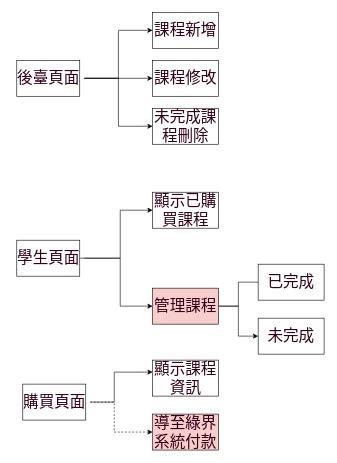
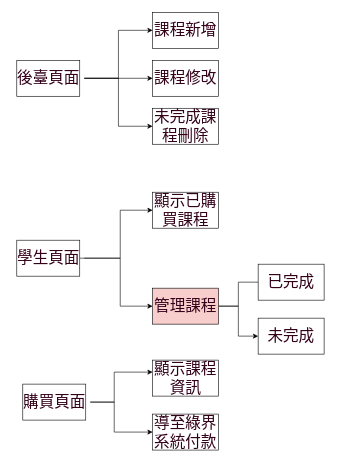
- <mxCell id="16" style="edgeStyle=orthogonalEdgeStyle;rounded=0;orthogonalLoop=1;jettySize=auto;html=1;fontSize=26;fontColor=#33001A;dashed=1;" parent="1" source="17" target="22" edge="1"><mxGeometry relative="1" as="geometry"><Array as="points"><mxPoint x="190" y="670" /><mxPoint x="190" y="720" /></Array></mxGeometry></mxCell>
+ <mxCell id="16" style="edgeStyle=orthogonalEdgeStyle;rounded=0;orthogonalLoop=1;jettySize=auto;html=1;fontSize=26;fontColor=#33001A;" parent="1" source="17" target="22" edge="1"><mxGeometry relative="1" as="geometry"><Array as="points"><mxPoint x="190" y="670" /><mxPoint x="190" y="720" /></Array></mxGeometry></mxCell>
- <mxCell id="22" value="導至綠界系統付款" style="rounded=0;whiteSpace=wrap;html=1;fontSize=26;fontColor=#33001A;fillColor=#f8cecc;" parent="1" vertex="1"><mxGeometry x="254" y="690" width="110" height="60" as="geometry" /></mxCell>
+ <mxCell id="22" value="導至綠界系統付款" style="rounded=0;whiteSpace=wrap;html=1;fontSize=26;fontColor=#33001A;" parent="1" vertex="1"><mxGeometry x="254" y="690" width="110" height="60" as="geometry" /></mxCell>
